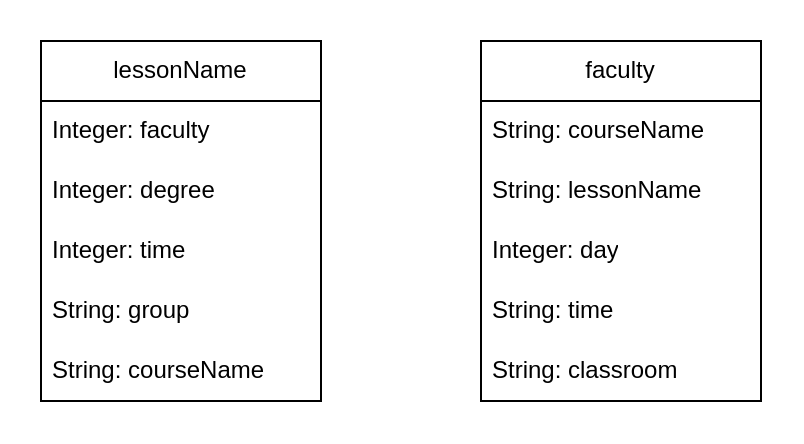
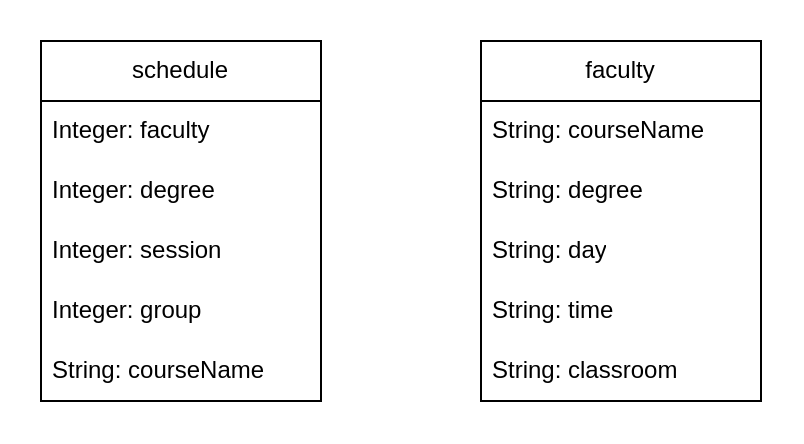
- <mxCell id="8" value="lessonName" style="swimlane;fontStyle=0;childLayout=stackLayout;horizontal=1;startSize=30;horizontalStack=0;resizeParent=1;resizeParentMax=0;resizeLast=0;collapsible=1;marginBottom=0;whiteSpace=wrap;html=1;" vertex="1" parent="1"><mxGeometry x="20" y="20" width="140" height="180" as="geometry" /></mxCell>
+ <mxCell id="8" value="schedule" style="swimlane;fontStyle=0;childLayout=stackLayout;horizontal=1;startSize=30;horizontalStack=0;resizeParent=1;resizeParentMax=0;resizeLast=0;collapsible=1;marginBottom=0;whiteSpace=wrap;html=1;" vertex="1" parent="1"><mxGeometry x="20" y="20" width="140" height="180" as="geometry" /></mxCell>
- <mxCell id="4" value="String: lessonName" style="text;strokeColor=none;fillColor=none;align=left;verticalAlign=middle;spacingLeft=4;spacingRight=4;overflow=hidden;points=[[0,0.5],[1,0.5]];portConstraint=eastwest;rotatable=0;whiteSpace=wrap;html=1;" vertex="1" parent="2"><mxGeometry y="60" width="140" height="30" as="geometry" /></mxCell>
+ <mxCell id="4" value="String: degree" style="text;strokeColor=none;fillColor=none;align=left;verticalAlign=middle;spacingLeft=4;spacingRight=4;overflow=hidden;points=[[0,0.5],[1,0.5]];portConstraint=eastwest;rotatable=0;whiteSpace=wrap;html=1;" vertex="1" parent="2"><mxGeometry y="60" width="140" height="30" as="geometry" /></mxCell>
- <mxCell id="11" value="Integer: time" style="text;strokeColor=none;fillColor=none;align=left;verticalAlign=middle;spacingLeft=4;spacingRight=4;overflow=hidden;points=[[0,0.5],[1,0.5]];portConstraint=eastwest;rotatable=0;whiteSpace=wrap;html=1;" vertex="1" parent="8"><mxGeometry y="90" width="140" height="30" as="geometry" /></mxCell>
+ <mxCell id="11" value="Integer: session" style="text;strokeColor=none;fillColor=none;align=left;verticalAlign=middle;spacingLeft=4;spacingRight=4;overflow=hidden;points=[[0,0.5],[1,0.5]];portConstraint=eastwest;rotatable=0;whiteSpace=wrap;html=1;" vertex="1" parent="8"><mxGeometry y="90" width="140" height="30" as="geometry" /></mxCell>
- <mxCell id="5" value="Integer: day" style="text;strokeColor=none;fillColor=none;align=left;verticalAlign=middle;spacingLeft=4;spacingRight=4;overflow=hidden;points=[[0,0.5],[1,0.5]];portConstraint=eastwest;rotatable=0;whiteSpace=wrap;html=1;" vertex="1" parent="2"><mxGeometry y="90" width="140" height="30" as="geometry" /></mxCell>
+ <mxCell id="5" value="String: day" style="text;strokeColor=none;fillColor=none;align=left;verticalAlign=middle;spacingLeft=4;spacingRight=4;overflow=hidden;points=[[0,0.5],[1,0.5]];portConstraint=eastwest;rotatable=0;whiteSpace=wrap;html=1;" vertex="1" parent="2"><mxGeometry y="90" width="140" height="30" as="geometry" /></mxCell>
- <mxCell id="12" value="String: group" style="text;strokeColor=none;fillColor=none;align=left;verticalAlign=middle;spacingLeft=4;spacingRight=4;overflow=hidden;points=[[0,0.5],[1,0.5]];portConstraint=eastwest;rotatable=0;whiteSpace=wrap;html=1;" vertex="1" parent="8"><mxGeometry y="120" width="140" height="30" as="geometry" /></mxCell>
+ <mxCell id="12" value="Integer: group" style="text;strokeColor=none;fillColor=none;align=left;verticalAlign=middle;spacingLeft=4;spacingRight=4;overflow=hidden;points=[[0,0.5],[1,0.5]];portConstraint=eastwest;rotatable=0;whiteSpace=wrap;html=1;" vertex="1" parent="8"><mxGeometry y="120" width="140" height="30" as="geometry" /></mxCell>
